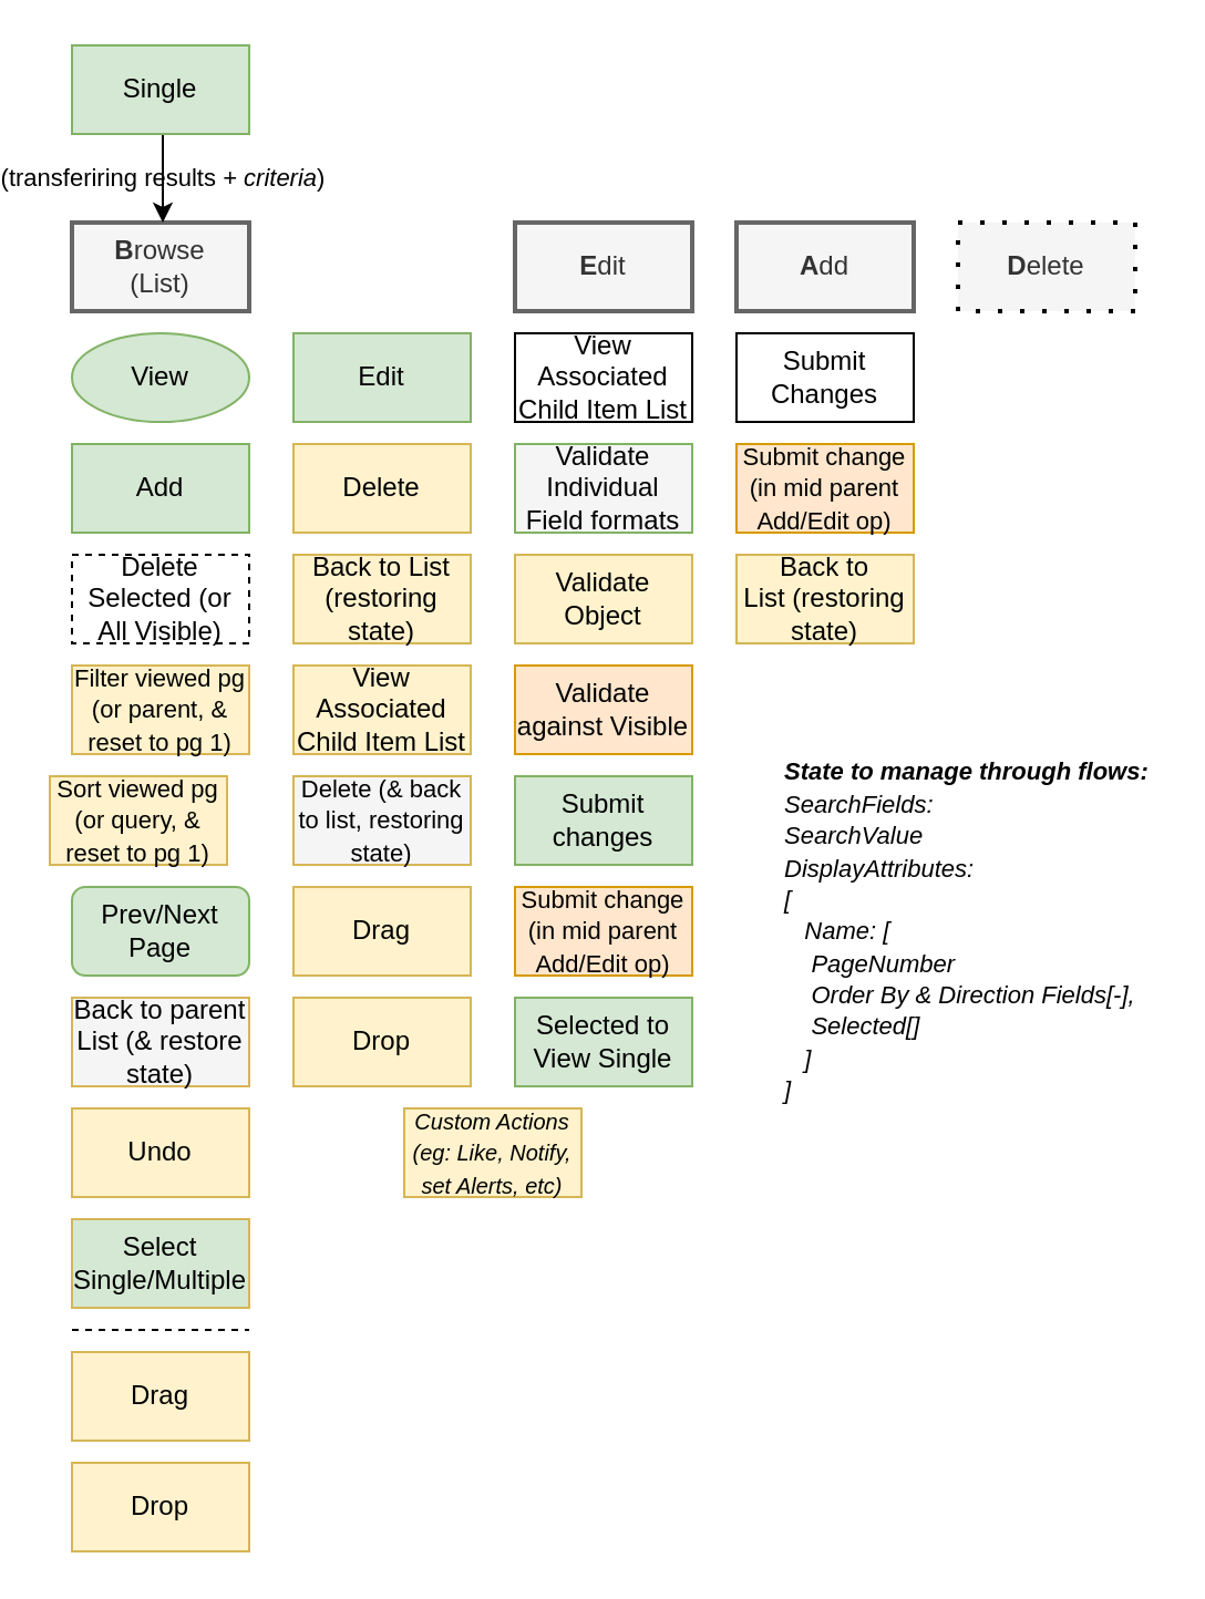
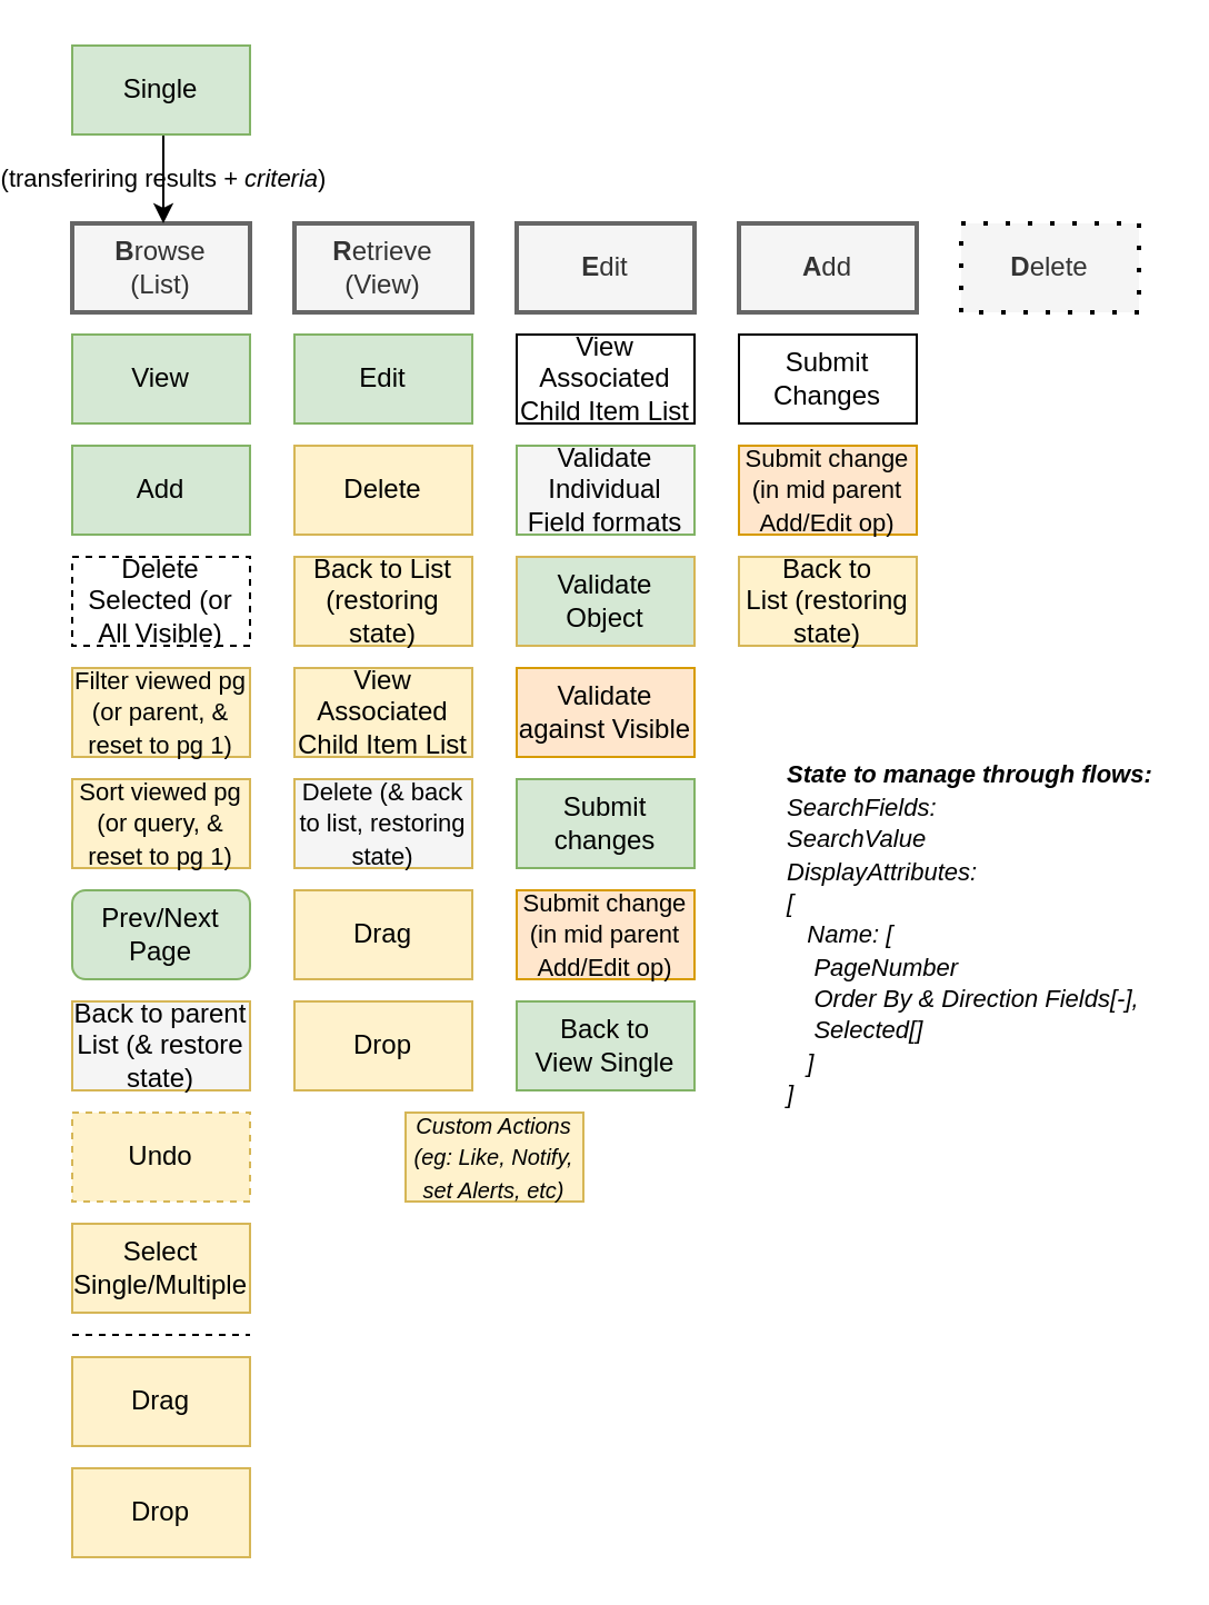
+ <mxCell id="3" value="&lt;b&gt;R&lt;/b&gt;etrieve&lt;br&gt;(View)" style="rounded=0;whiteSpace=wrap;html=1;fillColor=#f5f5f5;strokeColor=#666666;fontColor=#333333;strokeWidth=2;" vertex="1" parent="1"><mxGeometry x="120" y="100" width="80" height="40" as="geometry" /></mxCell>
- <mxCell id="7" value="View" style="ellipse;whiteSpace=wrap;html=1;fillColor=#d5e8d4;strokeColor=#82b366;" vertex="1" parent="1"><mxGeometry x="20" y="150" width="80" height="40" as="geometry" /></mxCell>
+ <mxCell id="7" value="View" style="rounded=0;whiteSpace=wrap;html=1;fillColor=#d5e8d4;strokeColor=#82b366;" vertex="1" parent="1"><mxGeometry x="20" y="150" width="80" height="40" as="geometry" /></mxCell>
- <mxCell id="30" value="Validate Object" style="rounded=0;whiteSpace=wrap;html=1;fillColor=#fff2cc;strokeColor=#d6b656;" vertex="1" parent="1"><mxGeometry x="220" y="250" width="80" height="40" as="geometry" /></mxCell>
+ <mxCell id="30" value="Validate Object" style="rounded=0;whiteSpace=wrap;html=1;fillColor=#d5e8d4;strokeColor=#d6b656;" vertex="1" parent="1"><mxGeometry x="220" y="250" width="80" height="40" as="geometry" /></mxCell>
- <mxCell id="27" value="&lt;span style=&quot;font-size: 11px&quot;&gt;Sort viewed pg (or query, &amp;amp; reset to pg 1)&lt;/span&gt;" style="rounded=0;whiteSpace=wrap;html=1;fillColor=#fff2cc;strokeColor=#d6b656;" vertex="1" parent="1"><mxGeometry x="10" y="350" width="80" height="40" as="geometry" /></mxCell>
+ <mxCell id="27" value="&lt;span style=&quot;font-size: 11px&quot;&gt;Sort viewed pg (or query, &amp;amp; reset to pg 1)&lt;/span&gt;" style="rounded=0;whiteSpace=wrap;html=1;fillColor=#fff2cc;strokeColor=#d6b656;" vertex="1" parent="1"><mxGeometry x="20" y="350" width="80" height="40" as="geometry" /></mxCell>
- <mxCell id="15" value="Selected to &lt;br&gt;View Single" style="rounded=0;whiteSpace=wrap;html=1;fillColor=#d5e8d4;strokeColor=#82b366;" vertex="1" parent="1"><mxGeometry x="220" y="450" width="80" height="40" as="geometry" /></mxCell>
+ <mxCell id="15" value="Back to &lt;br&gt;View Single" style="rounded=0;whiteSpace=wrap;html=1;fillColor=#d5e8d4;strokeColor=#82b366;" vertex="1" parent="1"><mxGeometry x="220" y="450" width="80" height="40" as="geometry" /></mxCell>
- <mxCell id="14" value="Undo" style="rounded=0;whiteSpace=wrap;html=1;fillColor=#fff2cc;strokeColor=#d6b656;" vertex="1" parent="1"><mxGeometry x="20" y="500" width="80" height="40" as="geometry" /></mxCell>
+ <mxCell id="14" value="Undo" style="rounded=0;whiteSpace=wrap;html=1;fillColor=#fff2cc;strokeColor=#d6b656;dashed=1;" vertex="1" parent="1"><mxGeometry x="20" y="500" width="80" height="40" as="geometry" /></mxCell>
- <mxCell id="38" value="&lt;span style=&quot;font-size: 12px&quot;&gt;Select Single/Multiple&lt;/span&gt;" style="rounded=0;whiteSpace=wrap;html=1;fillColor=#d5e8d4;strokeColor=#d6b656;fontStyle=0;fontSize=12;" vertex="1" parent="1"><mxGeometry x="20" y="550" width="80" height="40" as="geometry" /></mxCell>
+ <mxCell id="38" value="&lt;span style=&quot;font-size: 12px&quot;&gt;Select Single/Multiple&lt;/span&gt;" style="rounded=0;whiteSpace=wrap;html=1;fillColor=#fff2cc;strokeColor=#d6b656;fontStyle=0;fontSize=12;" vertex="1" parent="1"><mxGeometry x="20" y="550" width="80" height="40" as="geometry" /></mxCell>
